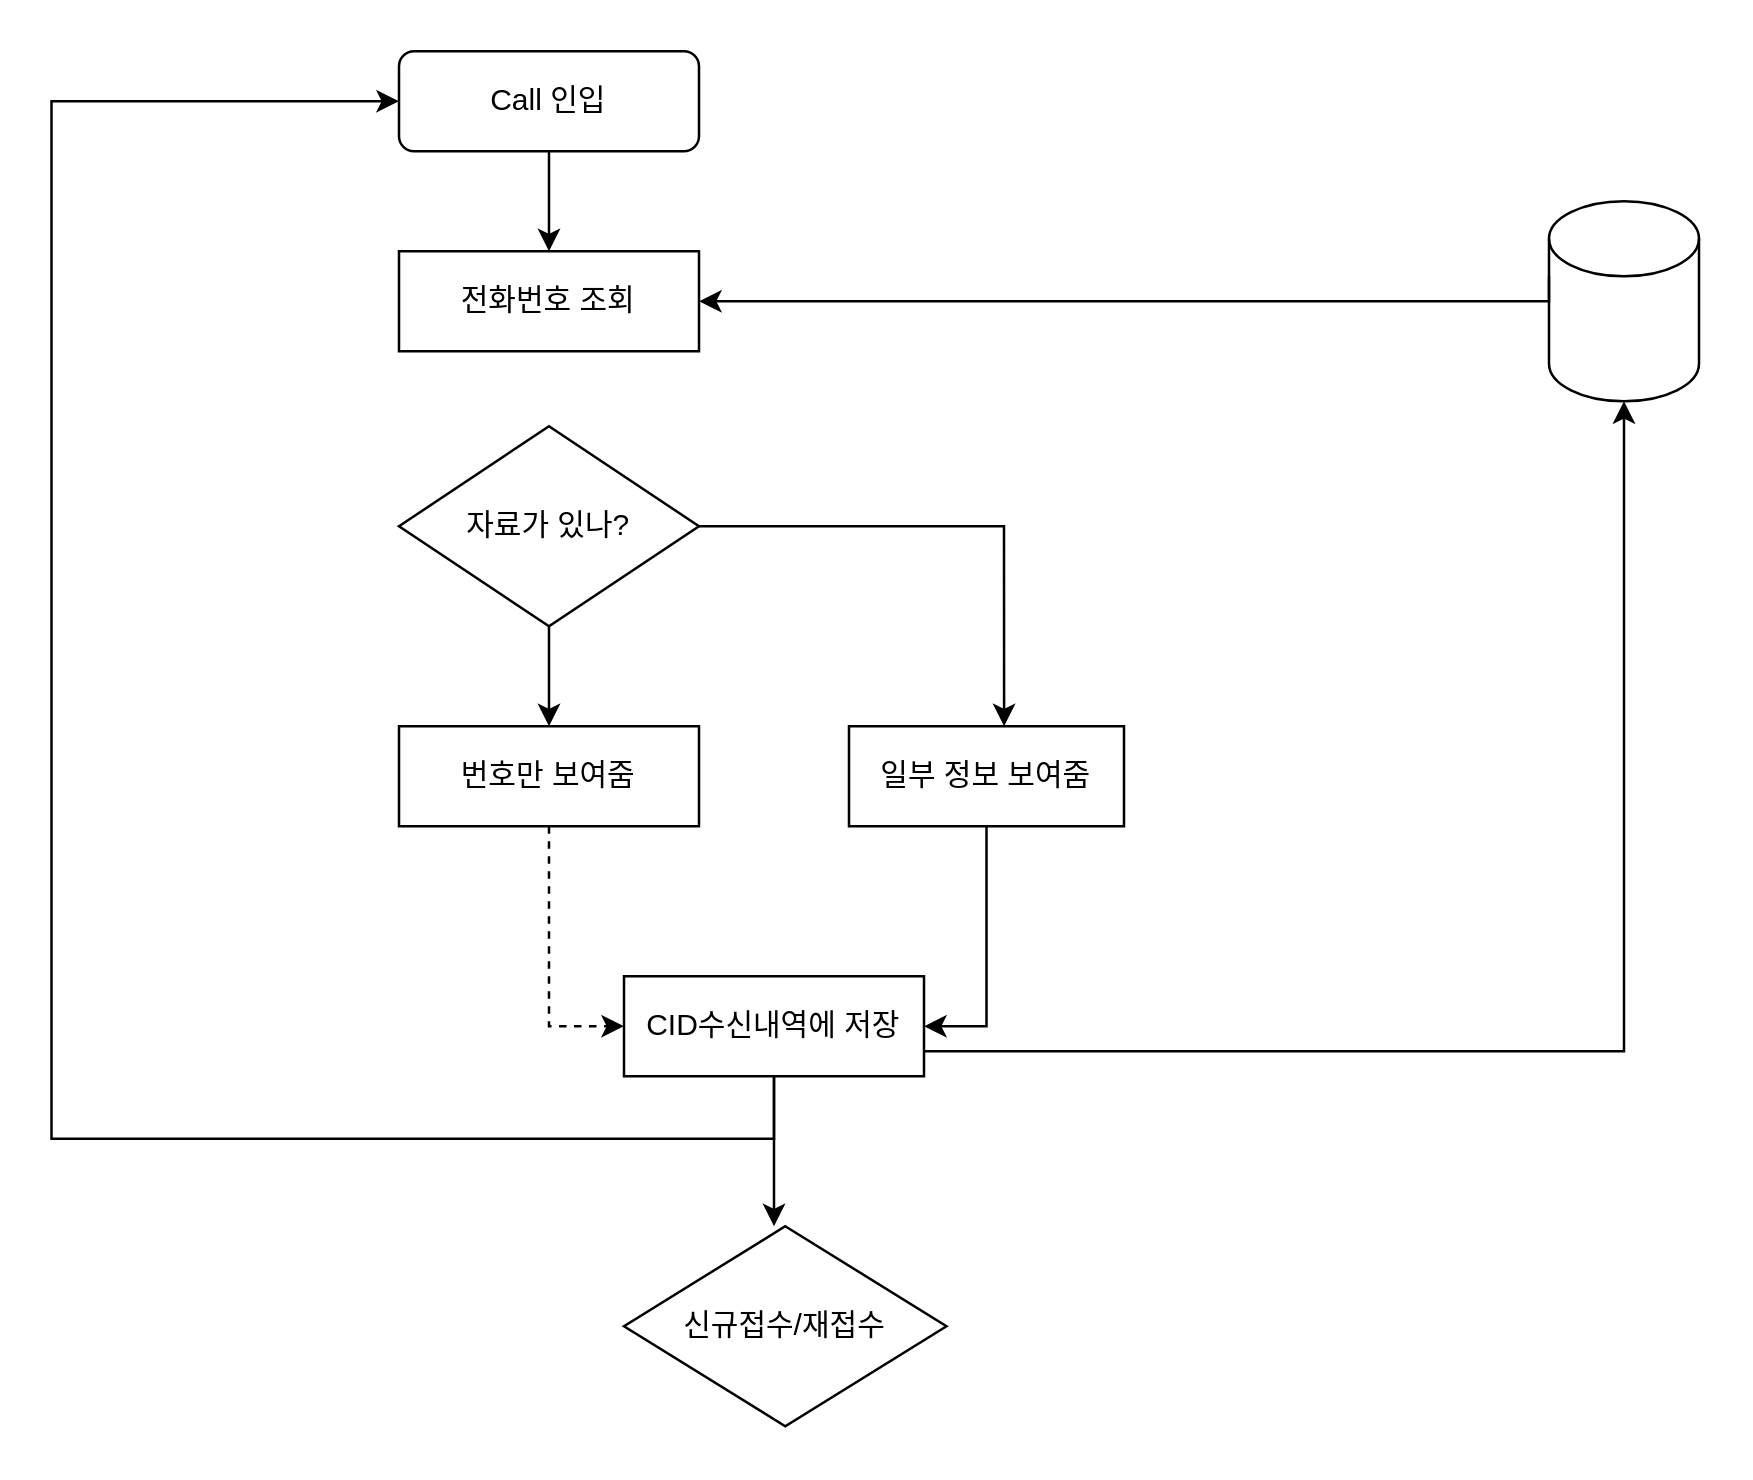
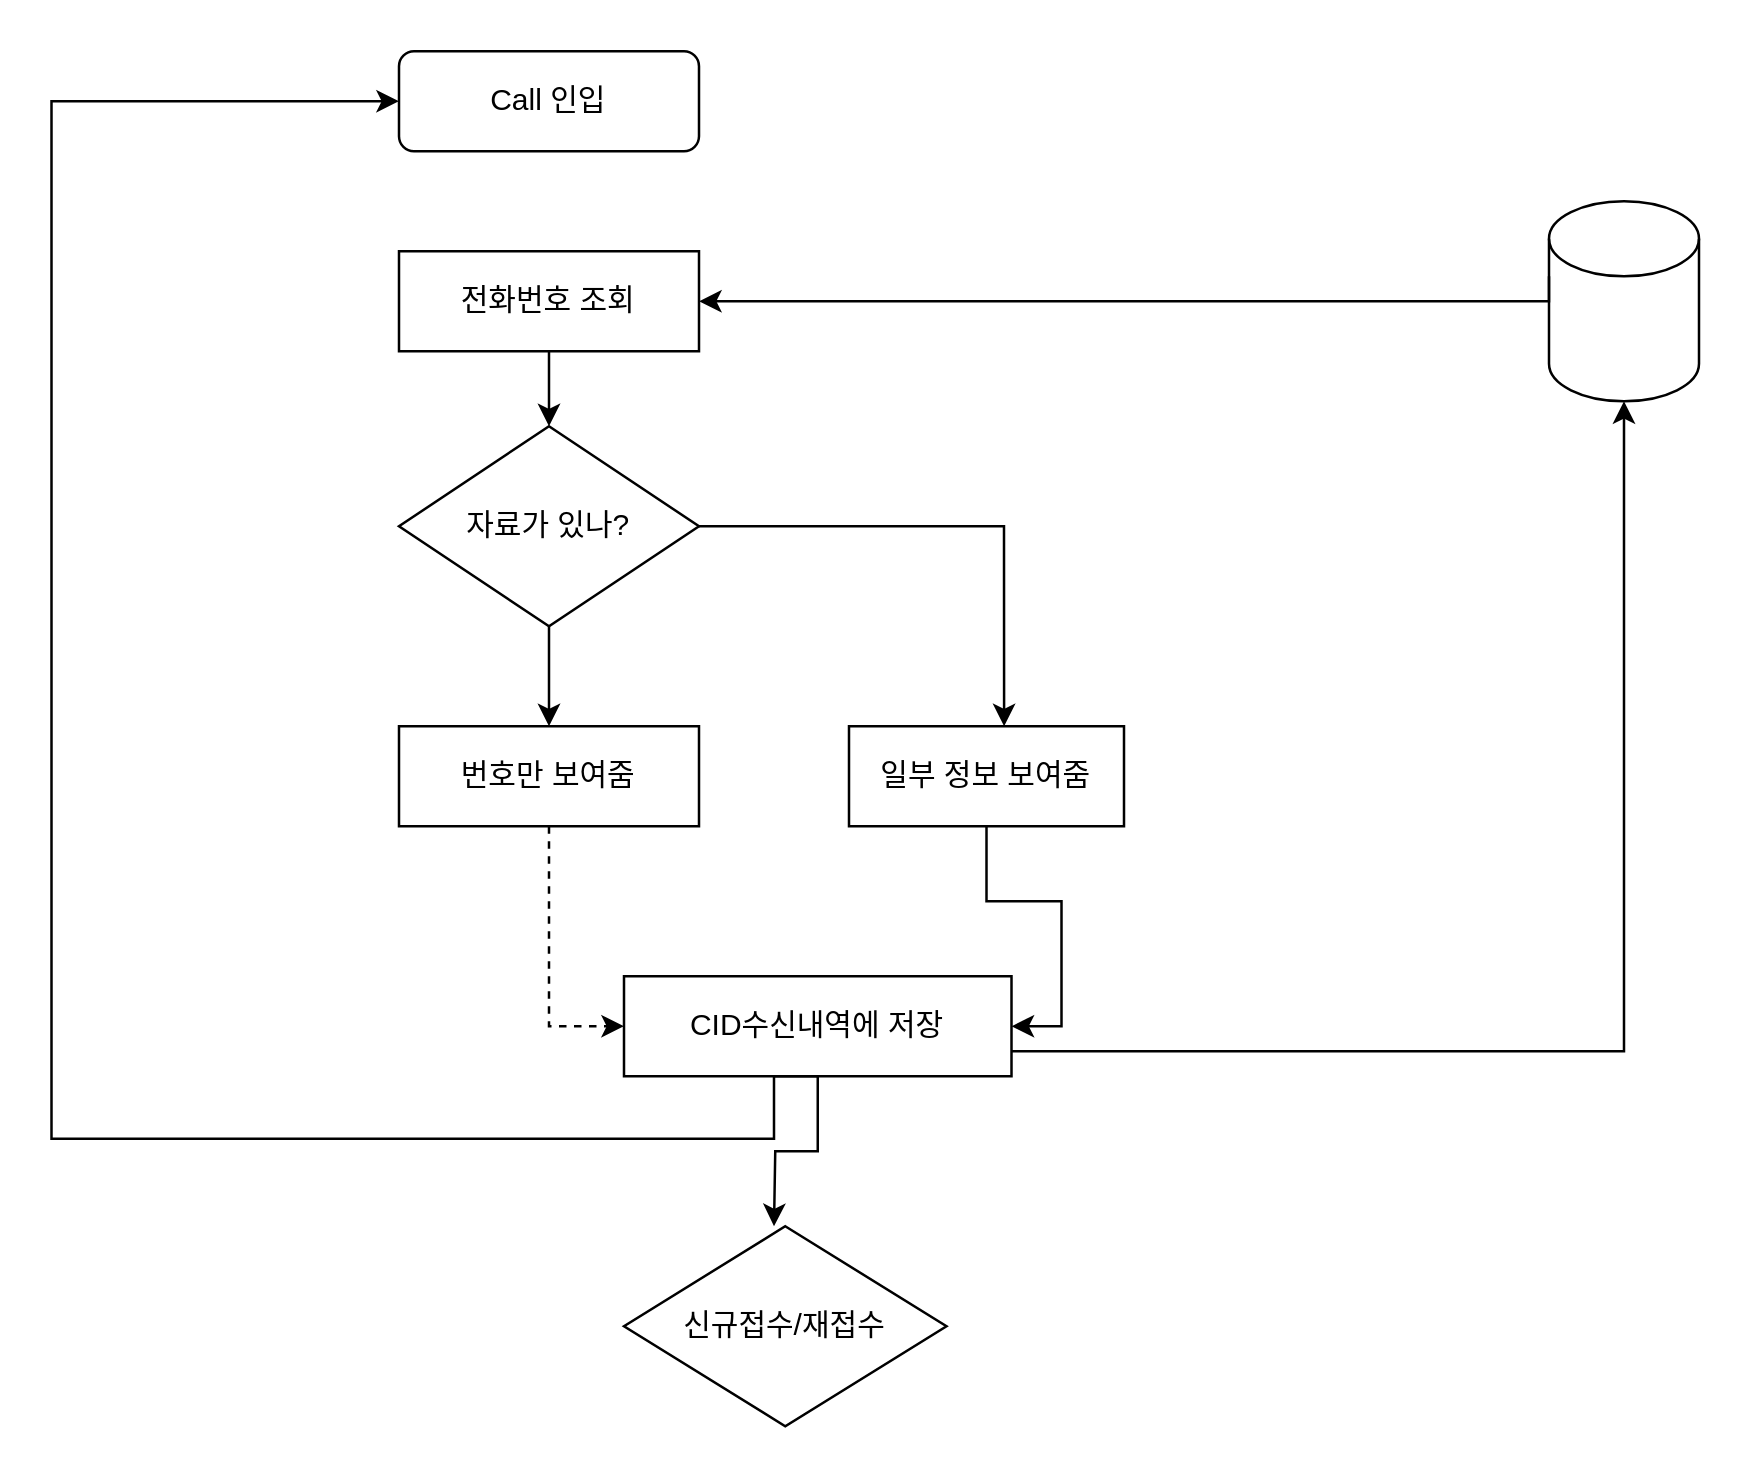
- <mxCell id="2" style="edgeStyle=orthogonalEdgeStyle;rounded=0;orthogonalLoop=1;jettySize=auto;html=1;exitX=0.5;exitY=1;exitDx=0;exitDy=0;" edge="1" parent="1" source="3" target="7"><mxGeometry relative="1" as="geometry" /></mxCell>
+ <mxCell id="6" style="edgeStyle=orthogonalEdgeStyle;rounded=0;orthogonalLoop=1;jettySize=auto;html=1;exitX=0.5;exitY=1;exitDx=0;exitDy=0;entryX=0.5;entryY=0;entryDx=0;entryDy=0;" edge="1" parent="1" source="7" target="10"><mxGeometry relative="1" as="geometry" /></mxCell>
- <mxCell id="17" value="CID수신내역에 저장" style="rounded=0;whiteSpace=wrap;html=1;" vertex="1" parent="1"><mxGeometry x="249" y="390" width="120" height="40" as="geometry" /></mxCell>
+ <mxCell id="17" value="CID수신내역에 저장" style="rounded=0;whiteSpace=wrap;html=1;" vertex="1" parent="1"><mxGeometry x="249" y="390" width="155" height="40" as="geometry" /></mxCell>
